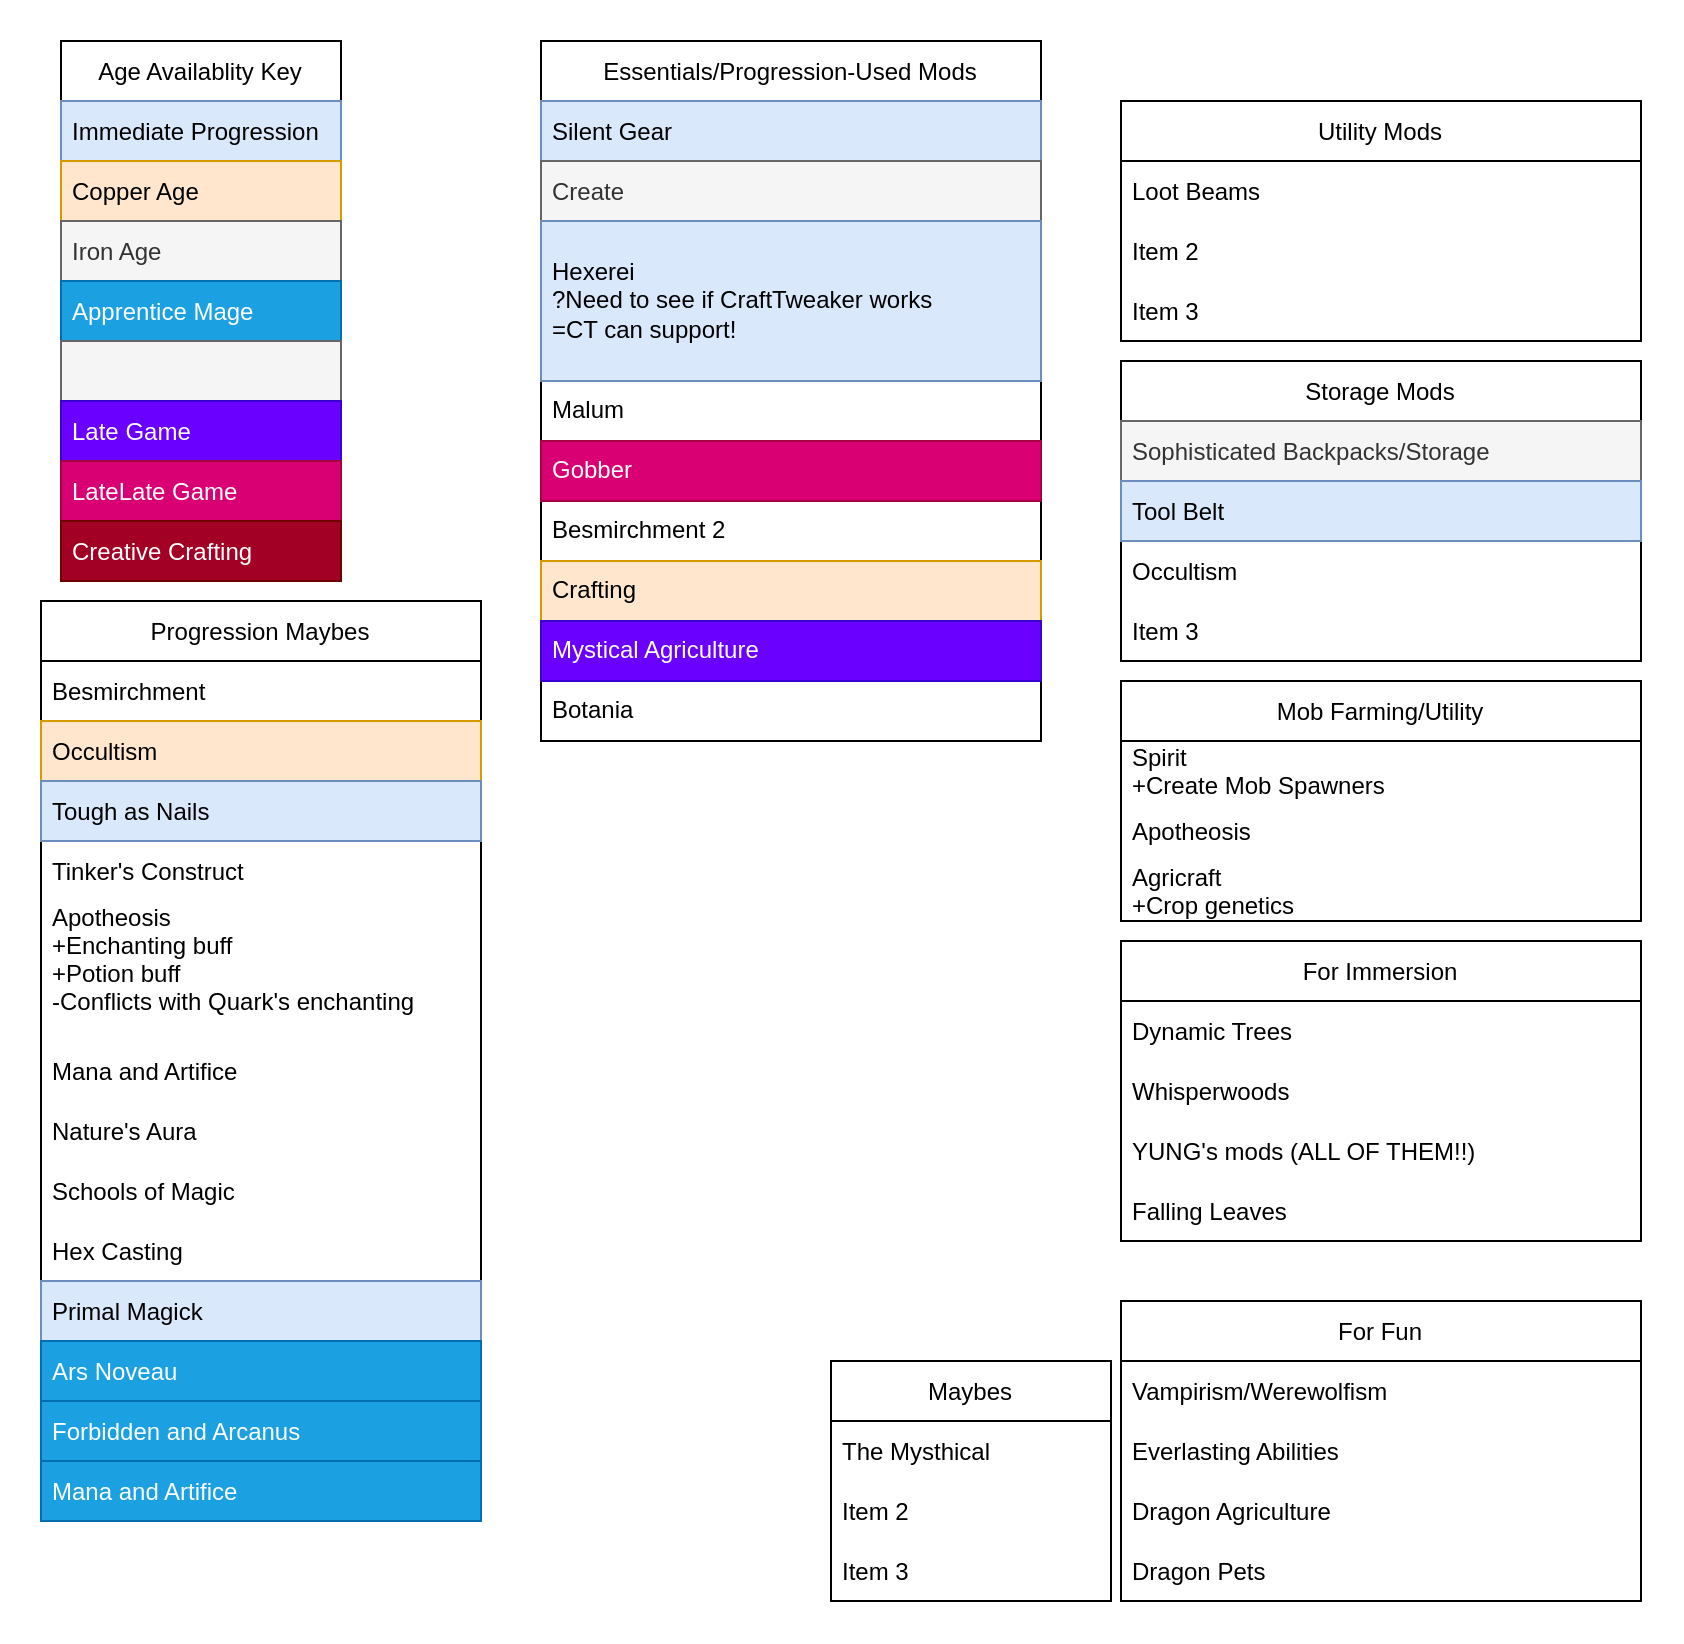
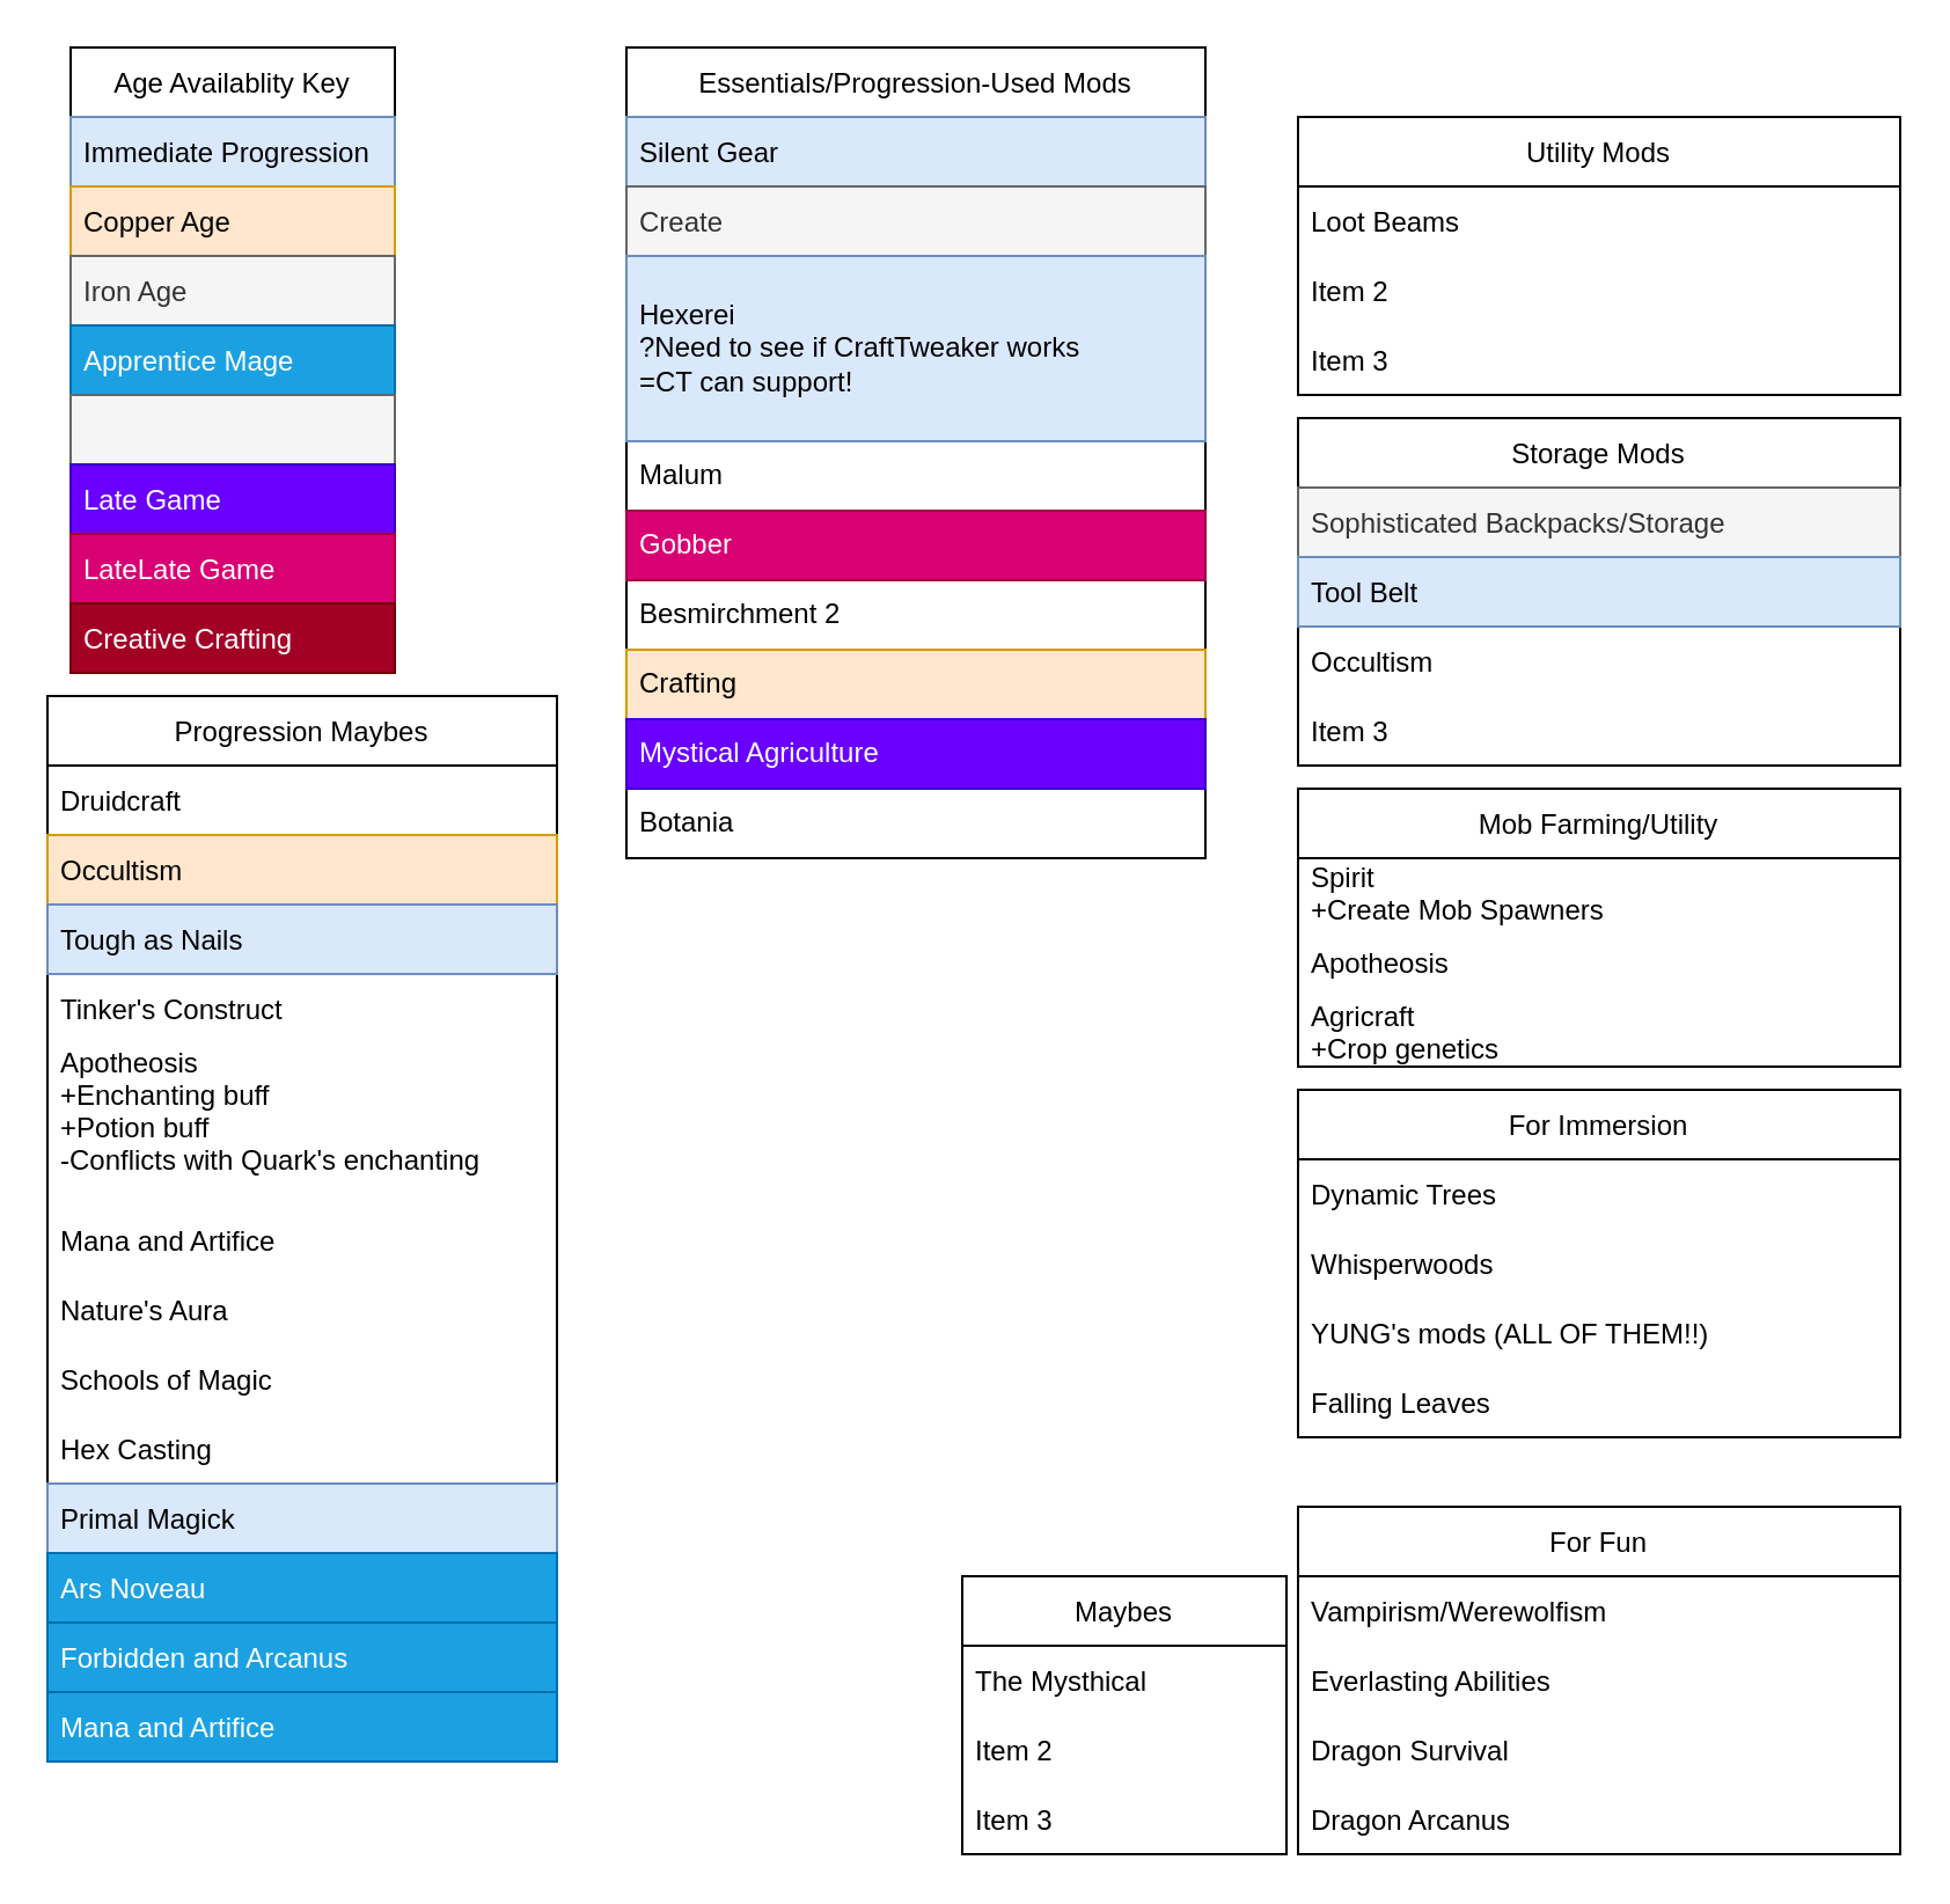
- <mxCell id="18" value="Besmirchment" style="text;strokeColor=none;fillColor=none;align=left;verticalAlign=middle;spacingLeft=4;spacingRight=4;overflow=hidden;points=[[0,0.5],[1,0.5]];portConstraint=eastwest;rotatable=0;" parent="17" vertex="1"><mxGeometry y="30" width="220" height="30" as="geometry" /></mxCell>
+ <mxCell id="18" value="Druidcraft" style="text;strokeColor=none;fillColor=none;align=left;verticalAlign=middle;spacingLeft=4;spacingRight=4;overflow=hidden;points=[[0,0.5],[1,0.5]];portConstraint=eastwest;rotatable=0;" parent="17" vertex="1"><mxGeometry y="30" width="220" height="30" as="geometry" /></mxCell>
- <mxCell id="56" value="Dragon Agriculture" style="text;strokeColor=none;fillColor=none;align=left;verticalAlign=middle;spacingLeft=4;spacingRight=4;overflow=hidden;points=[[0,0.5],[1,0.5]];portConstraint=eastwest;rotatable=0;rounded=0;labelBackgroundColor=none;" parent="53" vertex="1"><mxGeometry y="90" width="260" height="30" as="geometry" /></mxCell>
+ <mxCell id="56" value="Dragon Survival" style="text;strokeColor=none;fillColor=none;align=left;verticalAlign=middle;spacingLeft=4;spacingRight=4;overflow=hidden;points=[[0,0.5],[1,0.5]];portConstraint=eastwest;rotatable=0;rounded=0;labelBackgroundColor=none;" parent="53" vertex="1"><mxGeometry y="90" width="260" height="30" as="geometry" /></mxCell>
- <mxCell id="57" value="Dragon Pets" style="text;strokeColor=none;fillColor=none;align=left;verticalAlign=middle;spacingLeft=4;spacingRight=4;overflow=hidden;points=[[0,0.5],[1,0.5]];portConstraint=eastwest;rotatable=0;rounded=0;labelBackgroundColor=none;" parent="53" vertex="1"><mxGeometry y="120" width="260" height="30" as="geometry" /></mxCell>
+ <mxCell id="57" value="Dragon Arcanus" style="text;strokeColor=none;fillColor=none;align=left;verticalAlign=middle;spacingLeft=4;spacingRight=4;overflow=hidden;points=[[0,0.5],[1,0.5]];portConstraint=eastwest;rotatable=0;rounded=0;labelBackgroundColor=none;" parent="53" vertex="1"><mxGeometry y="120" width="260" height="30" as="geometry" /></mxCell>
